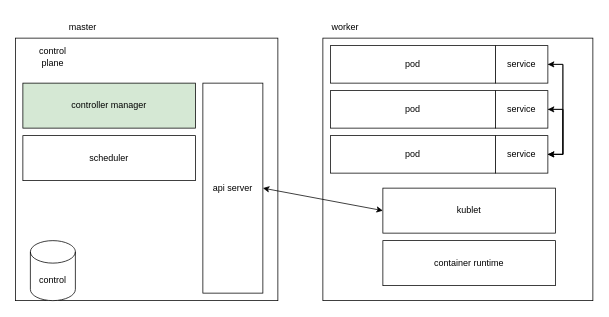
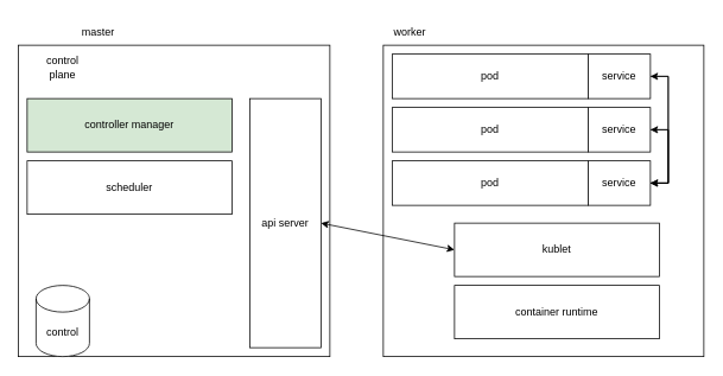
- <mxCell id="3" value="api server" style="rounded=0;whiteSpace=wrap;html=1;" parent="1" vertex="1"><mxGeometry x="270" y="110" width="80" height="280" as="geometry" /></mxCell>
+ <mxCell id="3" value="api server" style="rounded=0;whiteSpace=wrap;html=1;" parent="1" vertex="1"><mxGeometry x="280" y="110" width="80" height="280" as="geometry" /></mxCell>
